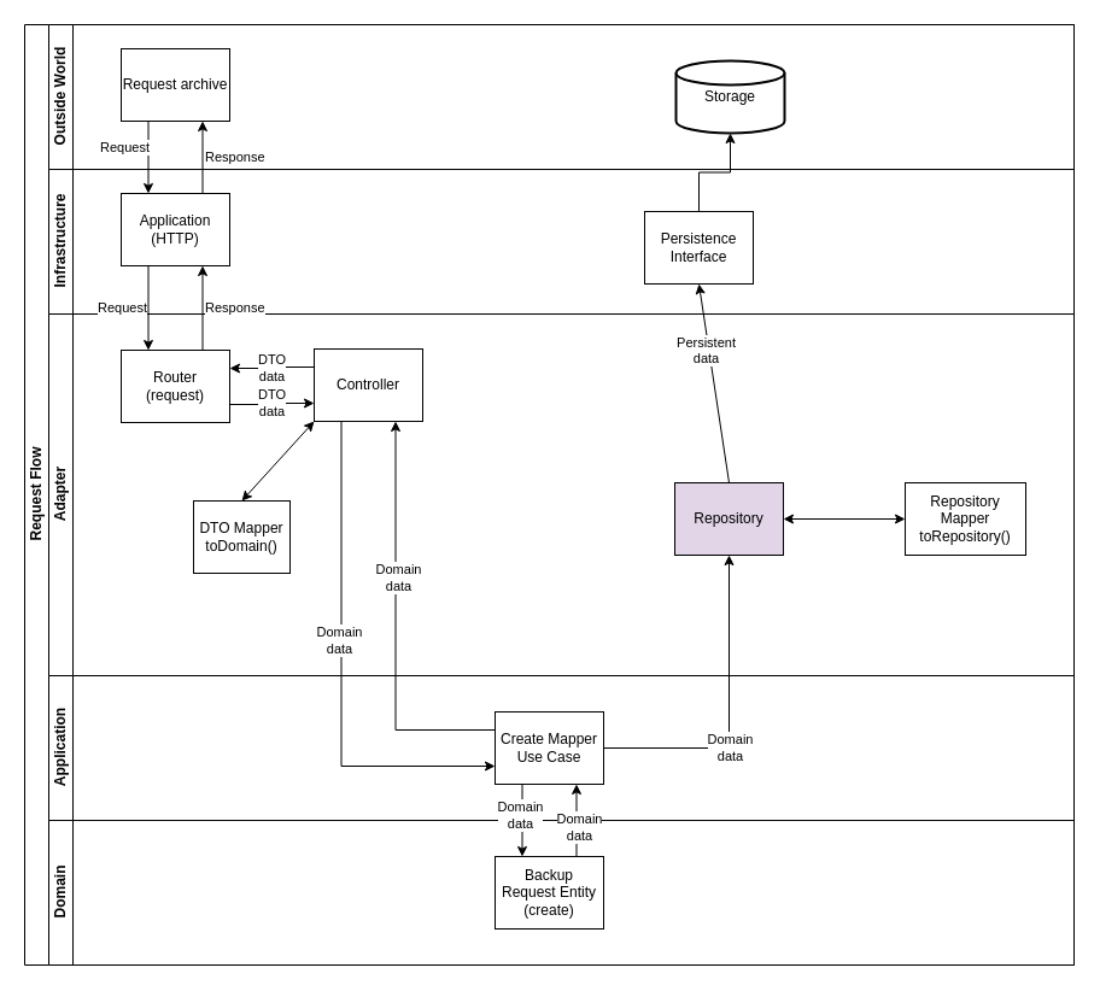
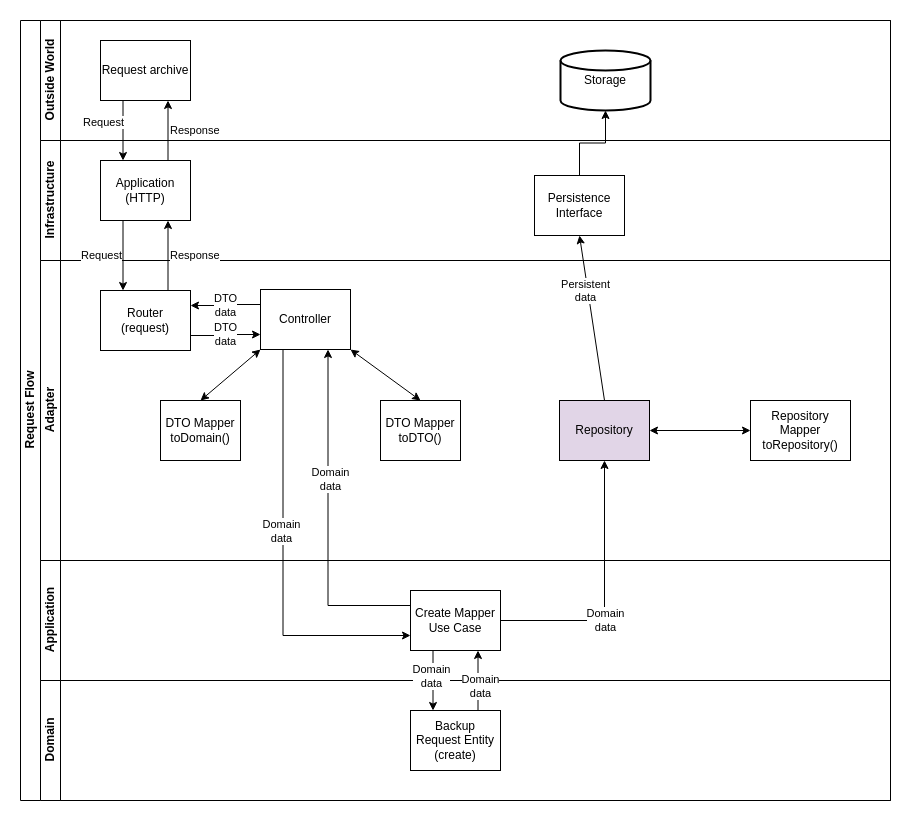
+ <mxCell id="21" value="" style="endArrow=classic;startArrow=classic;html=1;rounded=0;entryX=0.5;entryY=0;entryDx=0;entryDy=0;exitX=1;exitY=1;exitDx=0;exitDy=0;" parent="10" source="11" target="20" edge="1"><mxGeometry width="50" height="50" relative="1" as="geometry"><mxPoint x="230" y="99" as="sourcePoint" /><mxPoint x="170" y="150.0" as="targetPoint" /></mxGeometry></mxCell>
+ <mxCell id="20" value="&lt;div&gt;DTO Mapper&lt;/div&gt;&lt;div&gt;toDTO()&lt;br&gt;&lt;/div&gt;" style="rounded=0;whiteSpace=wrap;html=1;" parent="10" vertex="1"><mxGeometry x="340" y="140" width="80" height="60" as="geometry" /></mxCell>
- <mxCell id="12" value="&lt;div&gt;DTO Mapper&lt;/div&gt;&lt;div&gt;toDomain()&lt;br&gt;&lt;/div&gt;" style="rounded=0;whiteSpace=wrap;html=1;" parent="10" vertex="1"><mxGeometry x="120" y="155" width="80" height="60" as="geometry" /></mxCell>
+ <mxCell id="12" value="&lt;div&gt;DTO Mapper&lt;/div&gt;&lt;div&gt;toDomain()&lt;br&gt;&lt;/div&gt;" style="rounded=0;whiteSpace=wrap;html=1;" parent="10" vertex="1"><mxGeometry x="120" y="140" width="80" height="60" as="geometry" /></mxCell>
